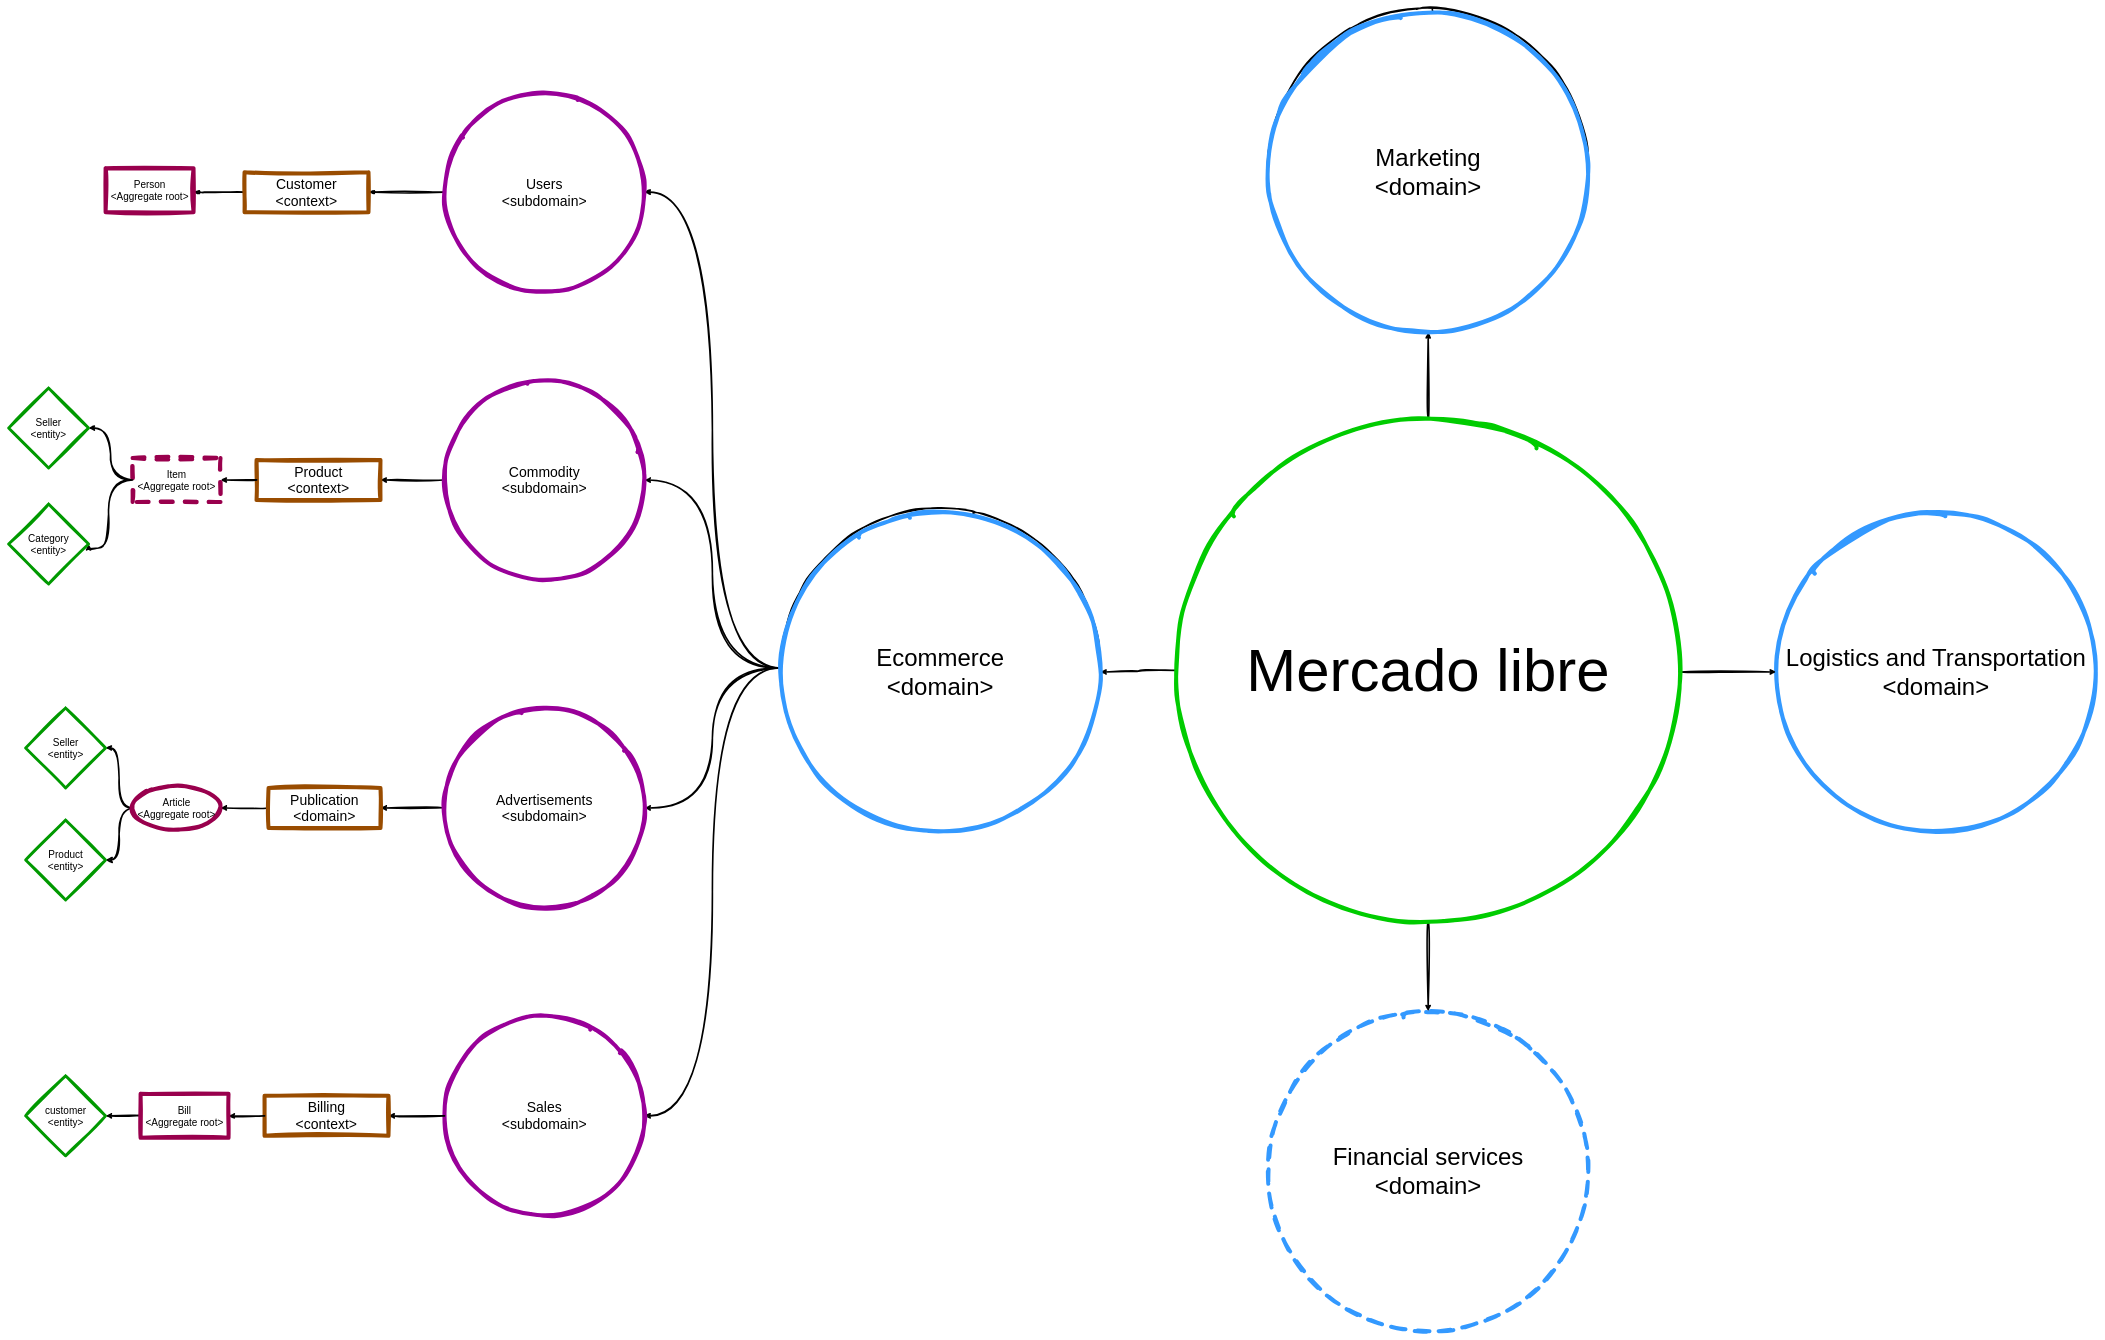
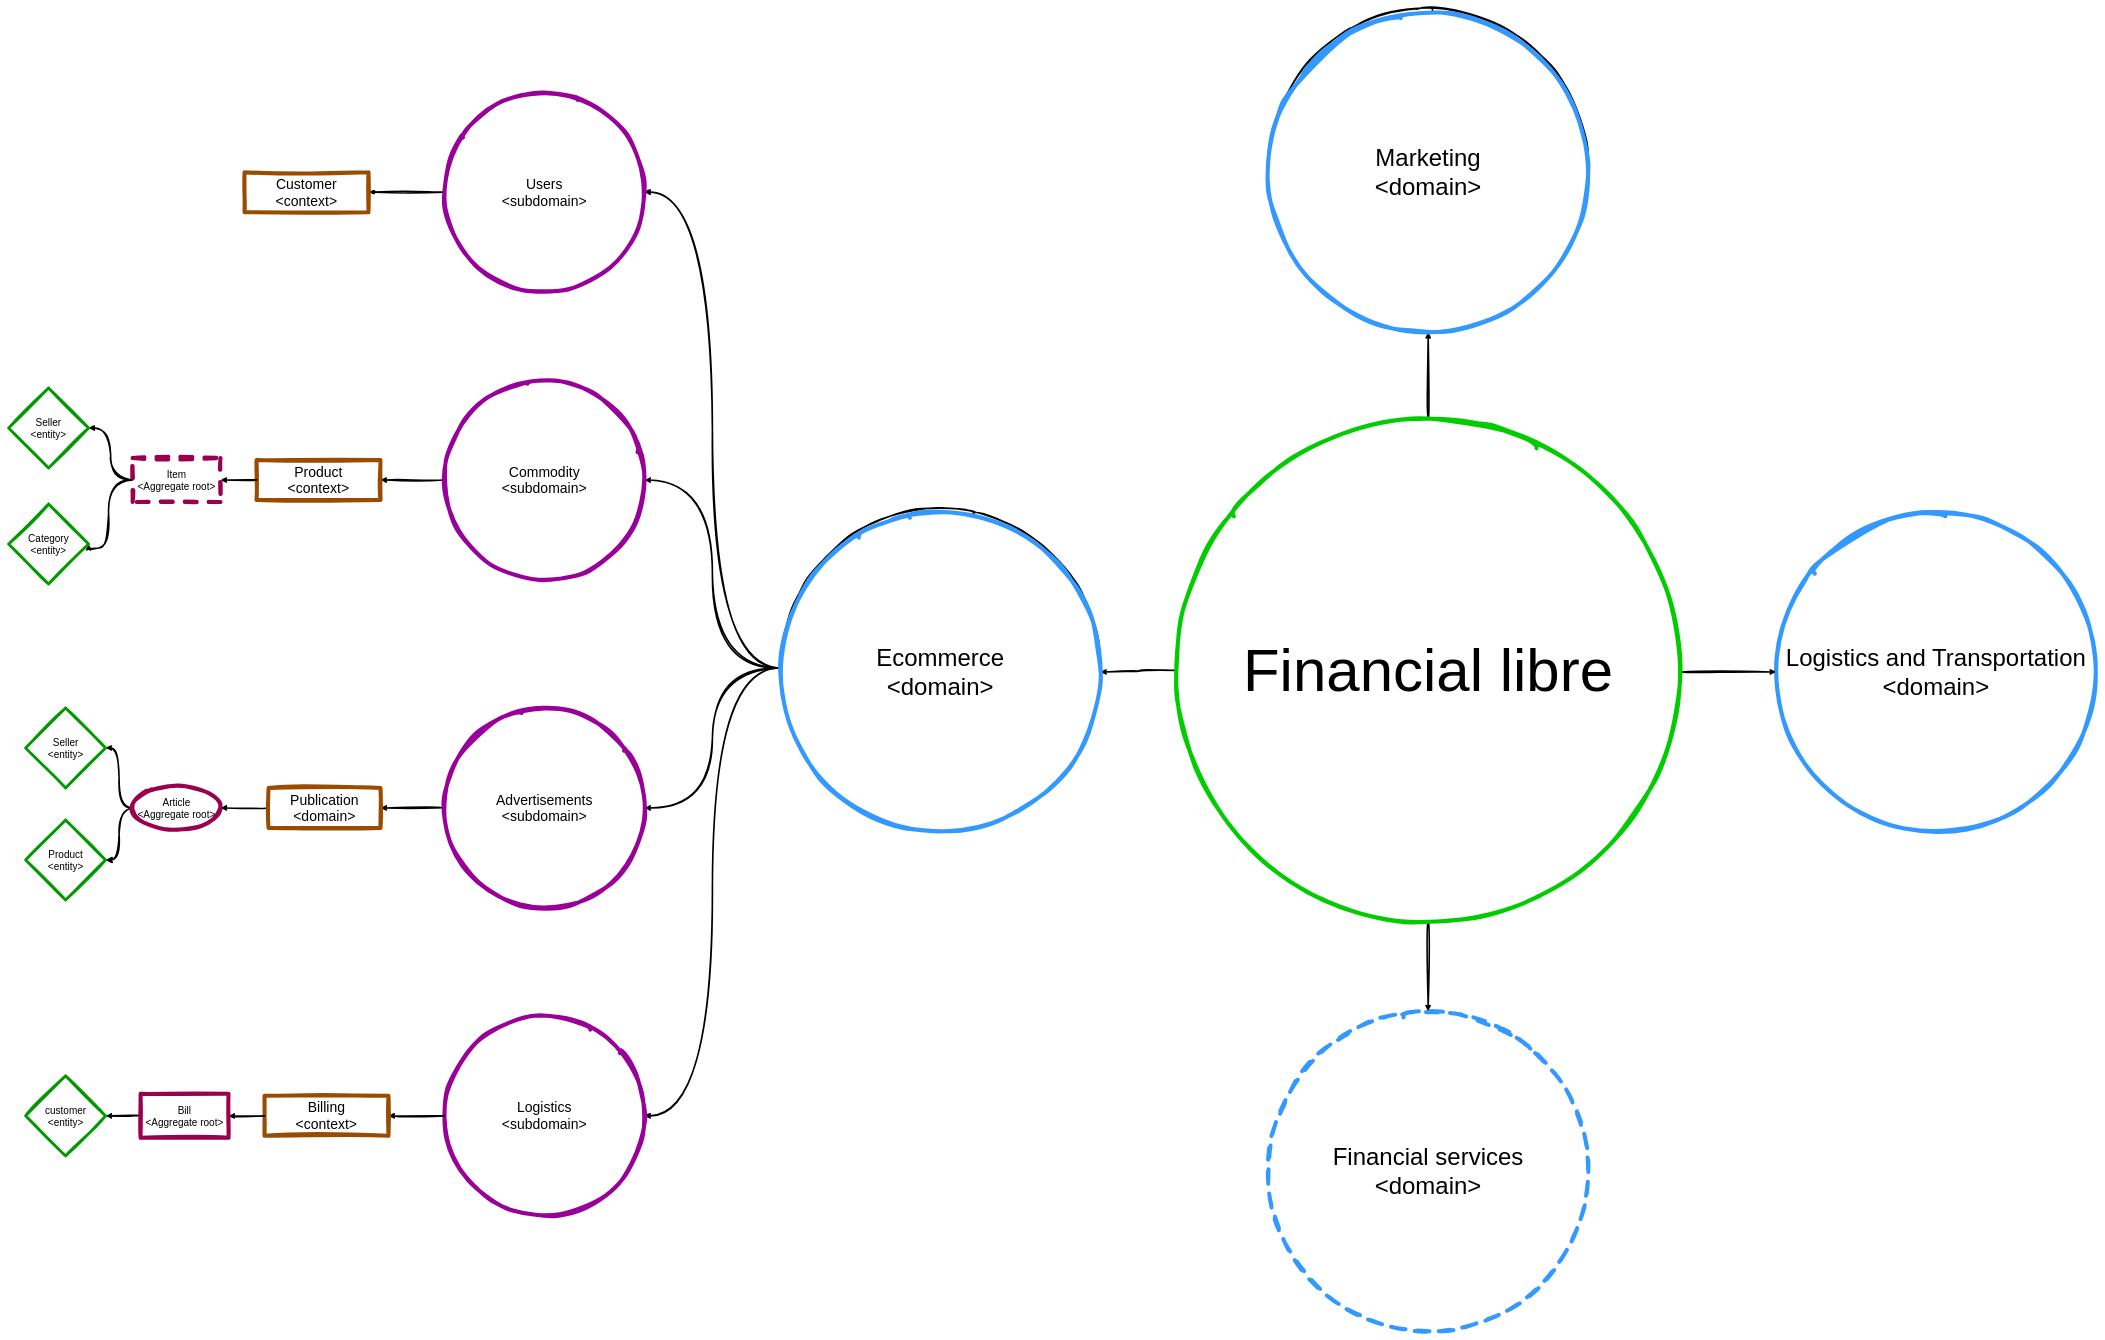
- <mxCell id="46" value="Person&lt;br style=&quot;font-size: 25px;&quot;&gt;&amp;lt;Aggregate root&amp;gt;" style="rounded=0;whiteSpace=wrap;html=1;fontSize=25;strokeWidth=10;labelBackgroundColor=none;sketch=1;curveFitting=1;jiggle=2;strokeColor=#99004D;" parent="1" vertex="1"><mxGeometry x="262.5" y="420" width="220" height="110" as="geometry" /></mxCell>
- <mxCell id="44" style="edgeStyle=orthogonalEdgeStyle;rounded=1;sketch=1;hachureGap=4;jiggle=2;curveFitting=1;orthogonalLoop=1;jettySize=auto;html=1;strokeColor=default;strokeWidth=4;fontFamily=Architects Daughter;fontSource=https%3A%2F%2Ffonts.googleapis.com%2Fcss%3Ffamily%3DArchitects%2BDaughter;fontSize=20;startArrow=none;startFill=0;endArrow=blockThin;endFill=1;" parent="1" source="45" target="46" edge="1"><mxGeometry relative="1" as="geometry"><Array as="points"><mxPoint x="500" y="480" /><mxPoint x="500" y="480" /></Array></mxGeometry></mxCell>
- <mxCell id="32" value="&lt;font style=&quot;font-size: 150px;&quot;&gt;&lt;font style=&quot;font-size: 150px;&quot;&gt;Mercado libre&lt;/font&gt;&lt;br style=&quot;font-size: 150px;&quot;&gt;&lt;/font&gt;" style="ellipse;whiteSpace=wrap;html=1;strokeWidth=10;fontSize=150;perimeterSpacing=0;shadow=0;fillStyle=auto;fillColor=default;labelBackgroundColor=none;labelBorderColor=none;aspect=fixed;rounded=0;sketch=1;curveFitting=1;jiggle=2;strokeColor=#00CC00;" parent="1" vertex="1"><mxGeometry x="2940" y="1046" width="1260" height="1260" as="geometry" /></mxCell>
+ <mxCell id="32" value="&lt;font style=&quot;font-size: 150px;&quot;&gt;&lt;font style=&quot;font-size: 150px;&quot;&gt;Financial libre&lt;/font&gt;&lt;br style=&quot;font-size: 150px;&quot;&gt;&lt;/font&gt;" style="ellipse;whiteSpace=wrap;html=1;strokeWidth=10;fontSize=150;perimeterSpacing=0;shadow=0;fillStyle=auto;fillColor=default;labelBackgroundColor=none;labelBorderColor=none;aspect=fixed;rounded=0;sketch=1;curveFitting=1;jiggle=2;strokeColor=#00CC00;" parent="1" vertex="1"><mxGeometry x="2940" y="1046" width="1260" height="1260" as="geometry" /></mxCell>
- <mxCell id="12" value="Sales&lt;br&gt;&amp;lt;subdomain&amp;gt;" style="ellipse;whiteSpace=wrap;html=1;strokeWidth=10;fontSize=35;verticalAlign=middle;rounded=0;labelBackgroundColor=none;sketch=1;curveFitting=1;jiggle=2;strokeColor=#990099;" parent="1" vertex="1"><mxGeometry x="1110" y="2540" width="500" height="500" as="geometry" /></mxCell>
+ <mxCell id="12" value="Logistics&lt;br&gt;&amp;lt;subdomain&amp;gt;" style="ellipse;whiteSpace=wrap;html=1;strokeWidth=10;fontSize=35;verticalAlign=middle;rounded=0;labelBackgroundColor=none;sketch=1;curveFitting=1;jiggle=2;strokeColor=#990099;" parent="1" vertex="1"><mxGeometry x="1110" y="2540" width="500" height="500" as="geometry" /></mxCell>
